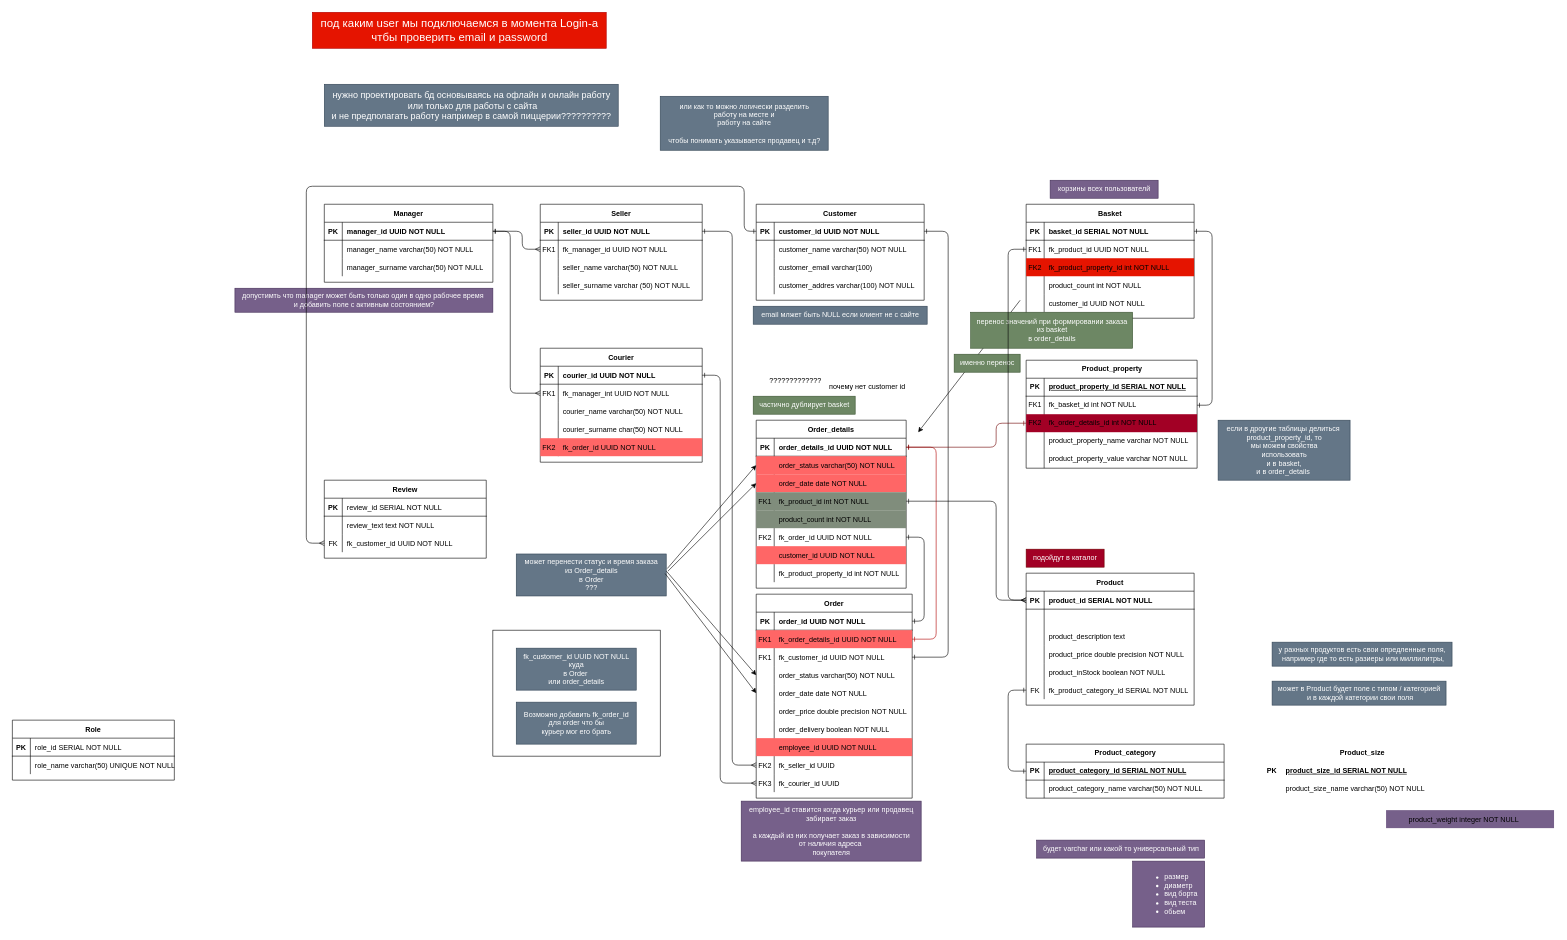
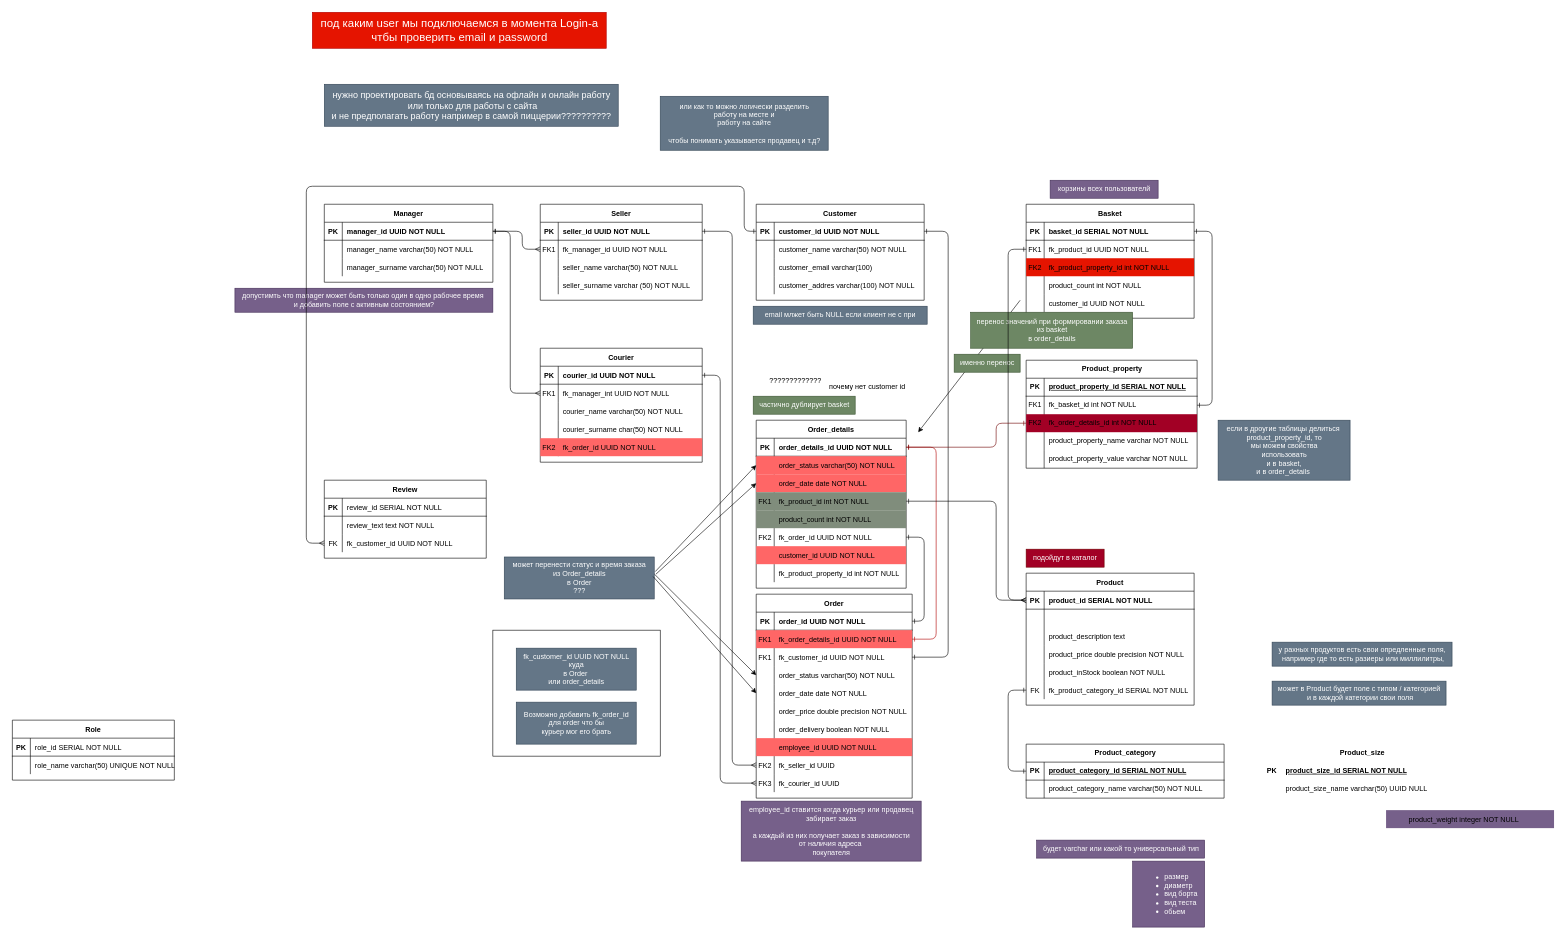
- <mxCell id="174" value="email млжет быть NULL если клиент не с сайте" style="text;html=1;align=center;verticalAlign=middle;resizable=0;points=[];autosize=1;strokeColor=#314354;fillColor=#647687;fontColor=#ffffff;rounded=0;" parent="1" vertex="1"><mxGeometry x="1255" y="510" width="290" height="30" as="geometry" /></mxCell>
+ <mxCell id="174" value="email млжет быть NULL если клиент не с при" style="text;html=1;align=center;verticalAlign=middle;resizable=0;points=[];autosize=1;strokeColor=#314354;fillColor=#647687;fontColor=#ffffff;rounded=0;" parent="1" vertex="1"><mxGeometry x="1255" y="510" width="290" height="30" as="geometry" /></mxCell>
- <mxCell id="207" value="может перенести статус и время заказа&lt;br&gt;из&amp;nbsp;Order_details&lt;br&gt;в&amp;nbsp;Order&lt;br&gt;???" style="text;html=1;align=center;verticalAlign=middle;resizable=0;points=[];autosize=1;strokeColor=#314354;fillColor=#647687;fontColor=#ffffff;" parent="1" vertex="1"><mxGeometry x="860" y="923" width="250" height="70" as="geometry" /></mxCell>
+ <mxCell id="207" value="может перенести статус и время заказа&lt;br&gt;из&amp;nbsp;Order_details&lt;br&gt;в&amp;nbsp;Order&lt;br&gt;???" style="text;html=1;align=center;verticalAlign=middle;resizable=0;points=[];autosize=1;strokeColor=#314354;fillColor=#647687;fontColor=#ffffff;" parent="1" vertex="1"><mxGeometry x="840" y="928" width="250" height="70" as="geometry" /></mxCell>
- <mxCell id="171" value="product_size_name&amp;nbsp;varchar(50)&amp;nbsp;NOT NULL" style="shape=partialRectangle;connectable=0;fillColor=default;top=0;left=0;bottom=0;right=0;align=left;spacingLeft=6;overflow=hidden;whiteSpace=wrap;html=1;rounded=0;strokeColor=inherit;" parent="169" vertex="1"><mxGeometry x="30" width="300" height="30" as="geometry"><mxRectangle width="300" height="30" as="alternateBounds" /></mxGeometry></mxCell>
+ <mxCell id="171" value="product_size_name&amp;nbsp;varchar(50)&amp;nbsp;UUID NULL" style="shape=partialRectangle;connectable=0;fillColor=default;top=0;left=0;bottom=0;right=0;align=left;spacingLeft=6;overflow=hidden;whiteSpace=wrap;html=1;rounded=0;strokeColor=inherit;" parent="169" vertex="1"><mxGeometry x="30" width="300" height="30" as="geometry"><mxRectangle width="300" height="30" as="alternateBounds" /></mxGeometry></mxCell>
